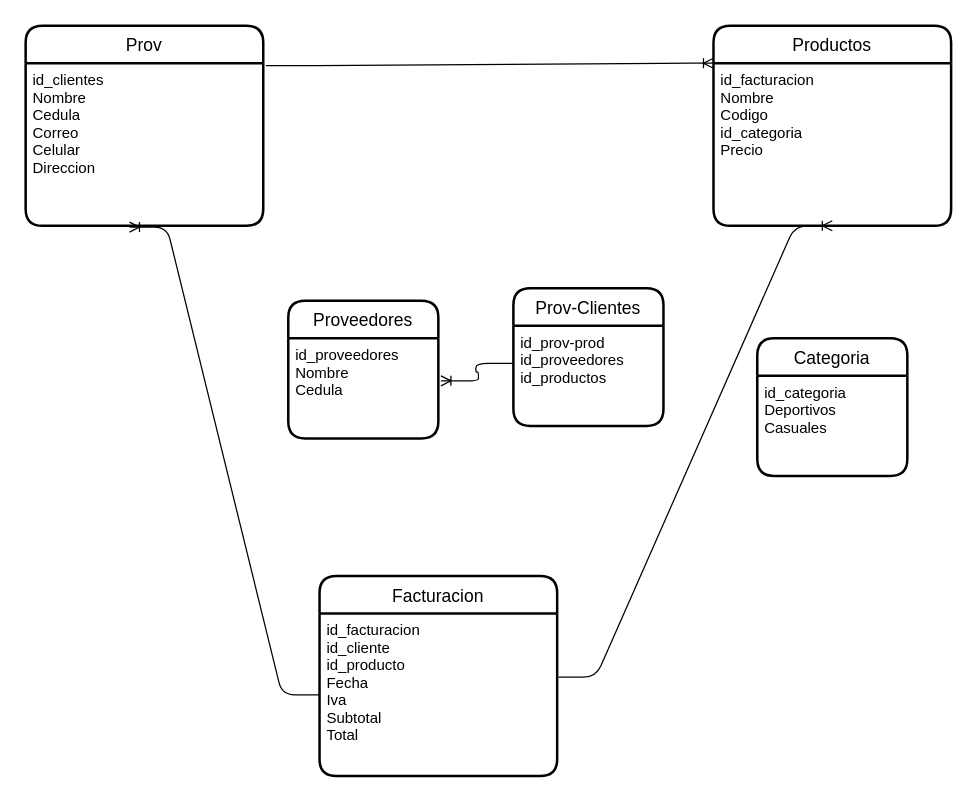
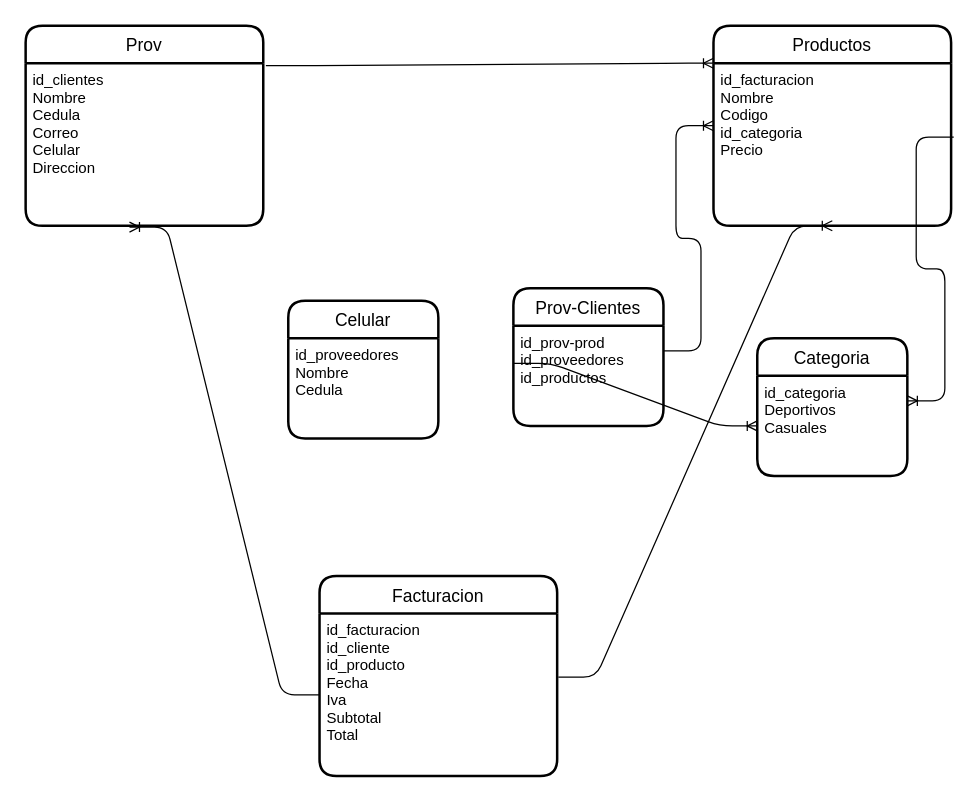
+ <mxCell id="15" value="" style="edgeStyle=entityRelationEdgeStyle;fontSize=12;html=1;endArrow=ERoneToMany;entryX=0;entryY=0.5;entryDx=0;entryDy=0;exitX=1;exitY=0.25;exitDx=0;exitDy=0;" edge="1" parent="1" source="14" target="4"><mxGeometry width="100" height="100" relative="1" as="geometry"><mxPoint x="445" y="270" as="sourcePoint" /><mxPoint x="545" y="170" as="targetPoint" /></mxGeometry></mxCell>
+ <mxCell id="19" value="" style="edgeStyle=entityRelationEdgeStyle;fontSize=12;html=1;endArrow=ERoneToMany;exitX=1.011;exitY=0.454;exitDx=0;exitDy=0;exitPerimeter=0;entryX=1;entryY=0.25;entryDx=0;entryDy=0;" edge="1" parent="1" source="5" target="9"><mxGeometry width="100" height="100" relative="1" as="geometry"><mxPoint x="760" y="120" as="sourcePoint" /><mxPoint x="860" y="20" as="targetPoint" /></mxGeometry></mxCell>
- <mxCell id="6" value="Proveedores" style="swimlane;childLayout=stackLayout;horizontal=1;startSize=30;horizontalStack=0;rounded=1;fontSize=14;fontStyle=0;strokeWidth=2;resizeParent=0;resizeLast=1;shadow=0;dashed=0;align=center;" vertex="1" parent="1"><mxGeometry x="230" y="240" width="120" height="110" as="geometry"><mxRectangle x="100" y="210" width="90" height="30" as="alternateBounds" /></mxGeometry></mxCell>
+ <mxCell id="6" value="Celular" style="swimlane;childLayout=stackLayout;horizontal=1;startSize=30;horizontalStack=0;rounded=1;fontSize=14;fontStyle=0;strokeWidth=2;resizeParent=0;resizeLast=1;shadow=0;dashed=0;align=center;" vertex="1" parent="1"><mxGeometry x="230" y="240" width="120" height="110" as="geometry"><mxRectangle x="100" y="210" width="90" height="30" as="alternateBounds" /></mxGeometry></mxCell>
- <mxCell id="16" value="" style="edgeStyle=entityRelationEdgeStyle;fontSize=12;html=1;endArrow=ERoneToMany;entryX=1.017;entryY=0.425;entryDx=0;entryDy=0;exitX=0;exitY=0.375;exitDx=0;exitDy=0;exitPerimeter=0;entryPerimeter=0;" edge="1" parent="1" source="14" target="7"><mxGeometry width="100" height="100" relative="1" as="geometry"><mxPoint x="130" y="510" as="sourcePoint" /><mxPoint x="260" y="360" as="targetPoint" /></mxGeometry></mxCell>
+ <mxCell id="16" value="" style="edgeStyle=entityRelationEdgeStyle;fontSize=12;html=1;endArrow=ERoneToMany;exitX=0;exitY=0.375;exitDx=0;exitDy=0;exitPerimeter=0;" edge="1" parent="1" source="14" target="9"><mxGeometry width="100" height="100" relative="1" as="geometry"><mxPoint x="130" y="510" as="sourcePoint" /><mxPoint x="260" y="360" as="targetPoint" /></mxGeometry></mxCell>
